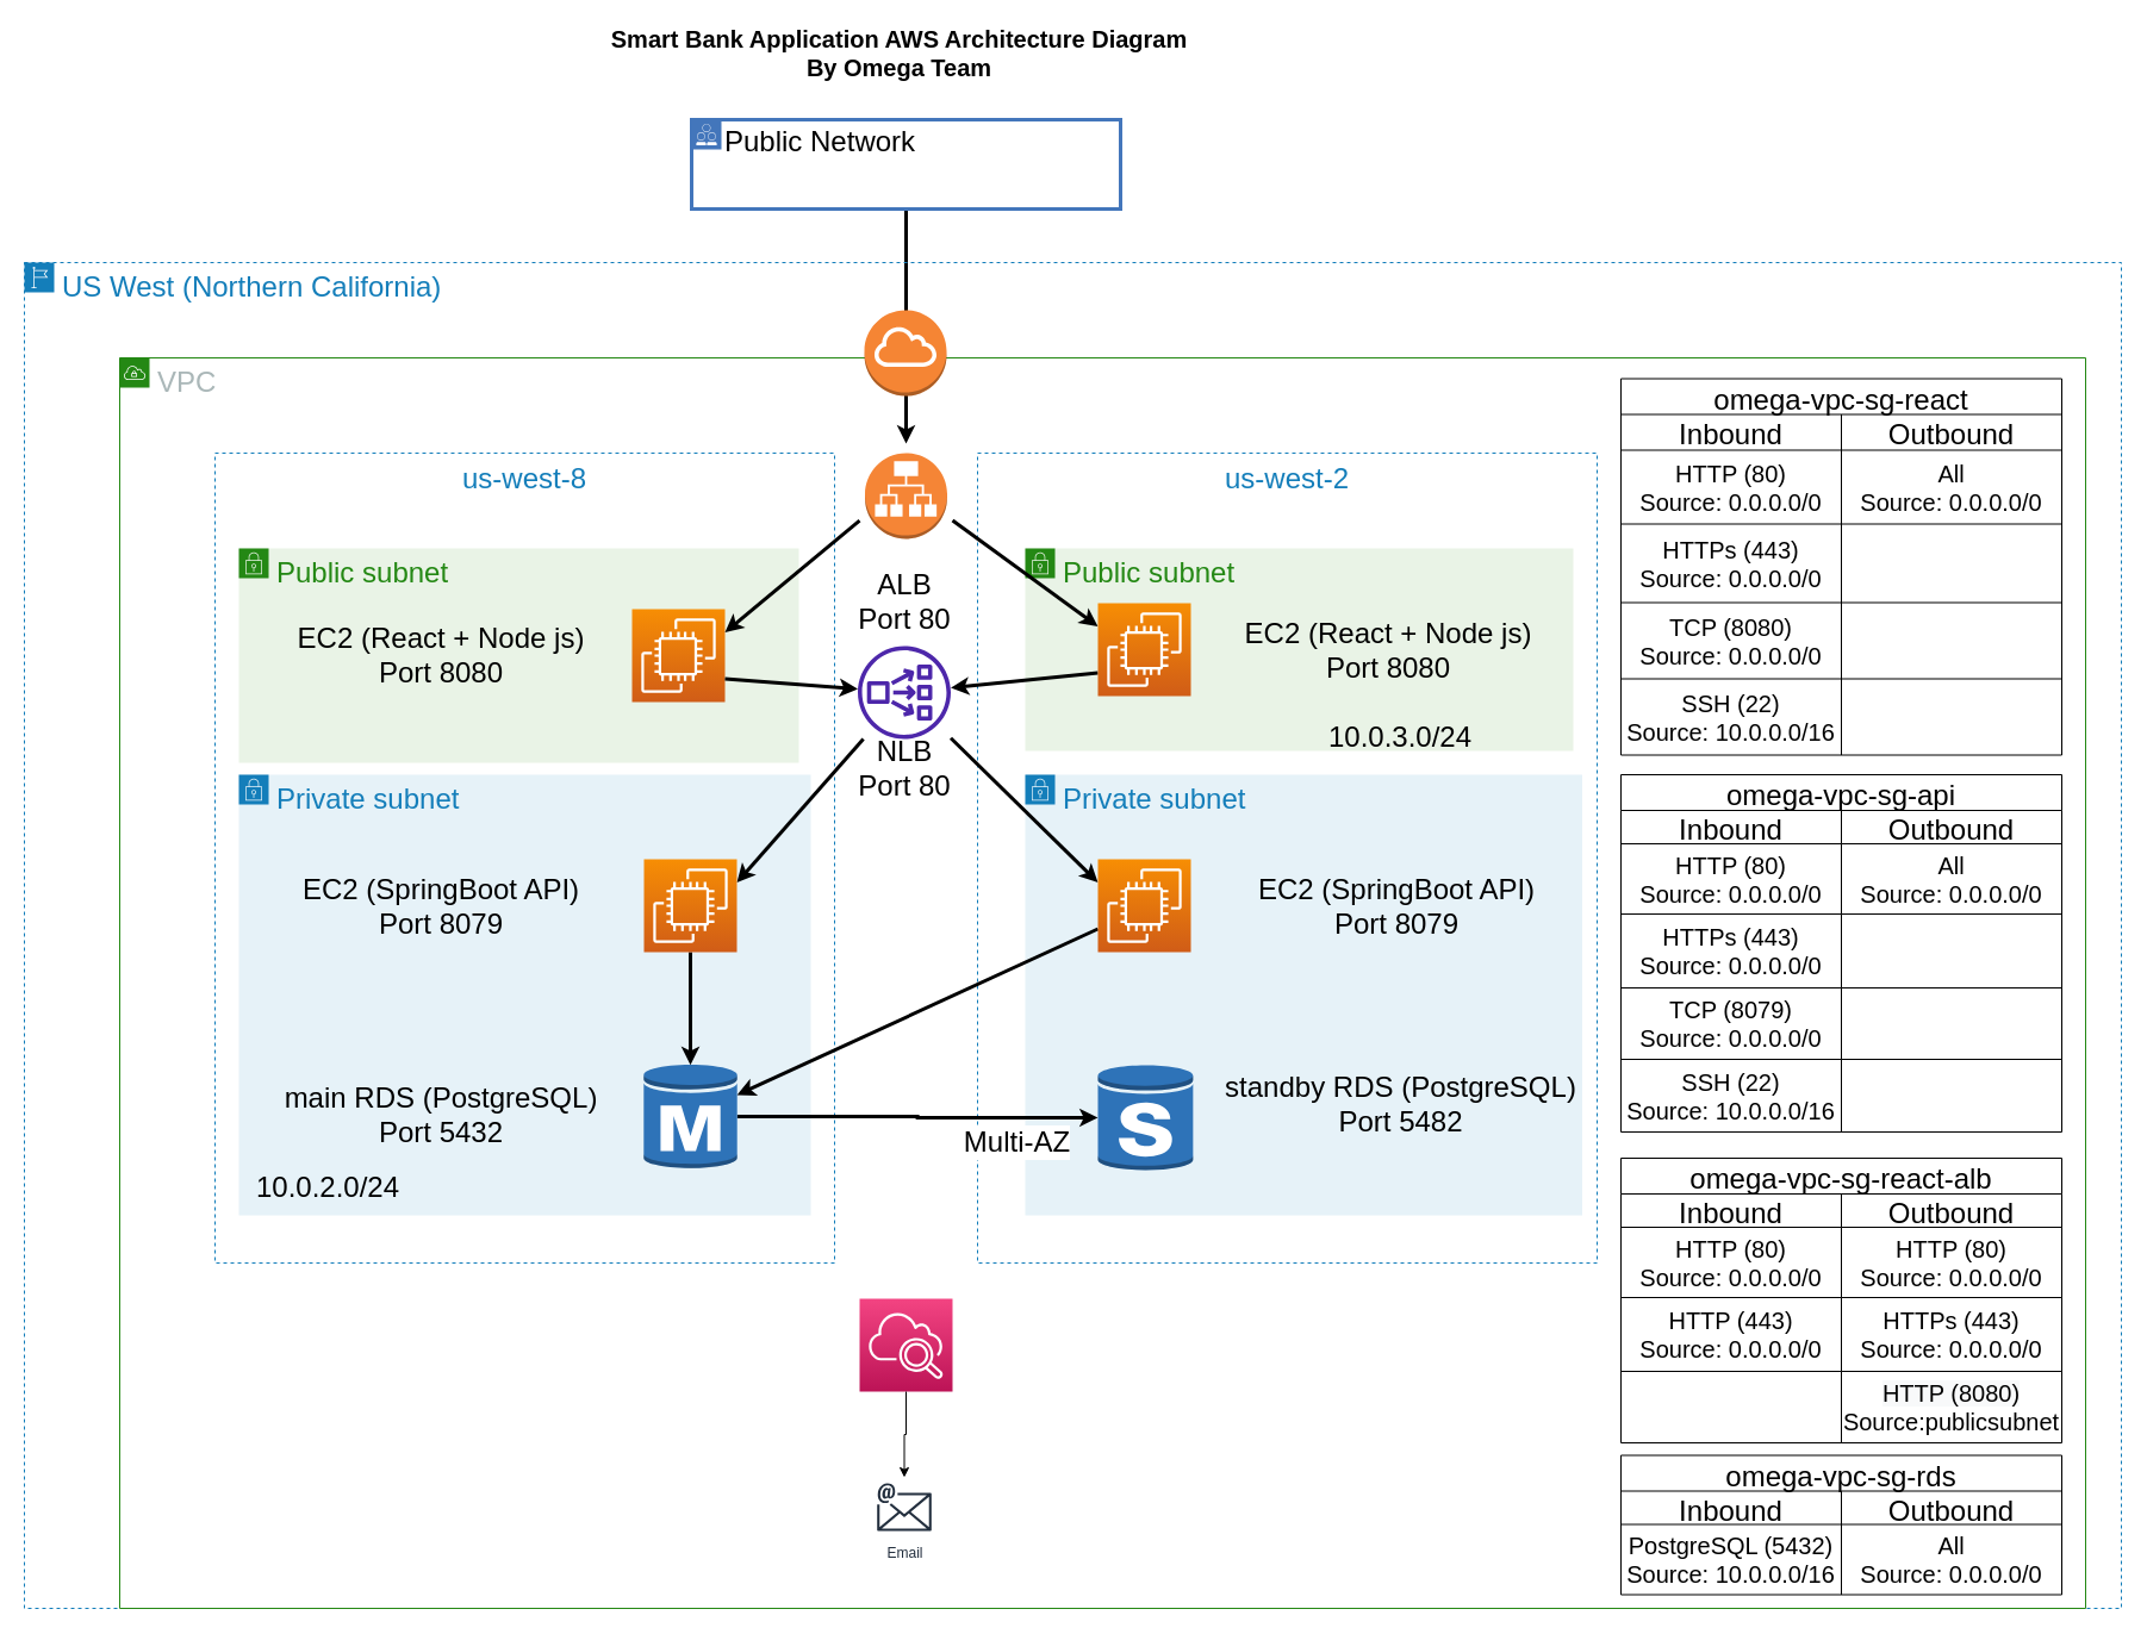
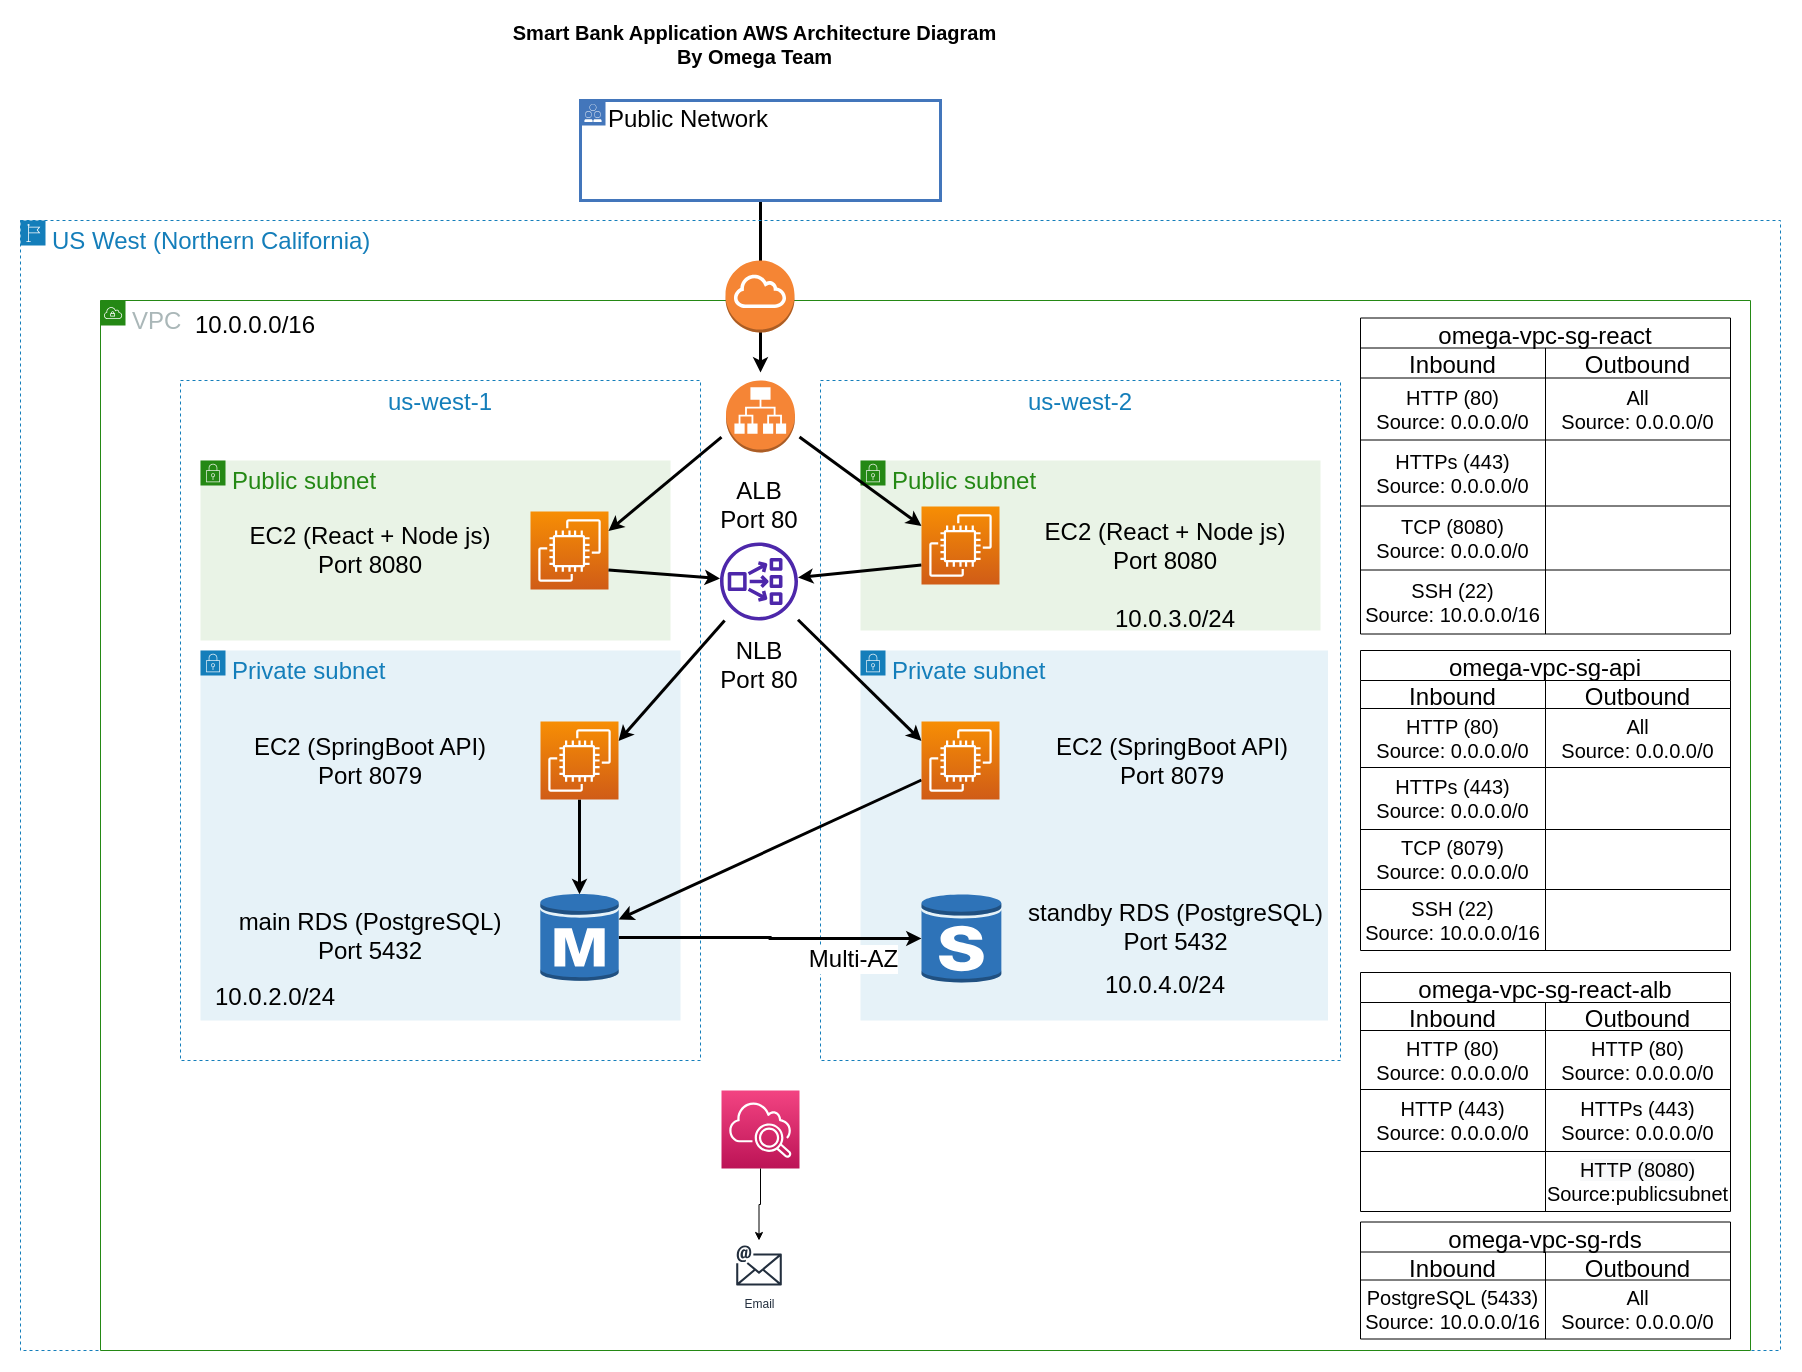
- <mxCell id="99" value="Public Network" style="shape=mxgraph.ibm.box;prType=public;fontStyle=0;verticalAlign=top;align=left;spacingLeft=32;spacingTop=4;fillColor=none;rounded=0;whiteSpace=wrap;html=1;strokeColor=#4376BB;strokeWidth=3;dashed=0;container=1;spacing=-4;collapsible=0;expand=0;recursiveResize=0;fontSize=24;" parent="1" vertex="1"><mxGeometry x="580" y="100" width="360" height="75" as="geometry" /></mxCell>
+ <mxCell id="99" value="Public Network" style="shape=mxgraph.ibm.box;prType=public;fontStyle=0;verticalAlign=top;align=left;spacingLeft=32;spacingTop=4;fillColor=none;rounded=0;whiteSpace=wrap;html=1;strokeColor=#4376BB;strokeWidth=3;dashed=0;container=1;spacing=-4;collapsible=0;expand=0;recursiveResize=0;fontSize=24;" parent="1" vertex="1"><mxGeometry x="580" width="360" height="100" as="geometry" y="100" /></mxCell>
+ <mxCell id="31" value="&lt;font style=&quot;font-size: 24px;&quot;&gt;10.0.0.0/16&lt;/font&gt;" style="text;html=1;strokeColor=none;fillColor=none;align=center;verticalAlign=middle;whiteSpace=wrap;rounded=0;" parent="5" vertex="1"><mxGeometry x="80" y="10" width="150" height="30" as="geometry" /></mxCell>
- <mxCell id="6" value="us-west-8" style="fillColor=none;strokeColor=#147EBA;dashed=1;verticalAlign=top;fontStyle=0;fontColor=#147EBA;fontSize=24;" parent="5" vertex="1"><mxGeometry x="80" y="80" width="520" height="680" as="geometry" /></mxCell>
+ <mxCell id="6" value="us-west-1" style="fillColor=none;strokeColor=#147EBA;dashed=1;verticalAlign=top;fontStyle=0;fontColor=#147EBA;fontSize=24;" parent="5" vertex="1"><mxGeometry x="80" y="80" width="520" height="680" as="geometry" /></mxCell>
- <mxCell id="27" value="NLB&lt;br&gt;Port 80" style="text;html=1;strokeColor=none;fillColor=none;align=center;verticalAlign=middle;whiteSpace=wrap;rounded=0;fontSize=24;" parent="5" vertex="1"><mxGeometry x="608.5" y="330" width="100" height="30" as="geometry" /></mxCell>
+ <mxCell id="27" value="NLB&lt;br&gt;Port 80" style="text;html=1;strokeColor=none;fillColor=none;align=center;verticalAlign=middle;whiteSpace=wrap;rounded=0;fontSize=24;" parent="5" vertex="1"><mxGeometry x="608.5" y="350" width="100" height="30" as="geometry" /></mxCell>
- <mxCell id="15" value="standby RDS (PostgreSQL)&lt;br&gt;Port 5482" style="text;html=1;strokeColor=none;fillColor=none;align=center;verticalAlign=middle;whiteSpace=wrap;rounded=0;fontSize=24;" parent="13" vertex="1"><mxGeometry x="162.5" y="236.5" width="305" height="80" as="geometry" /></mxCell>
+ <mxCell id="15" value="standby RDS (PostgreSQL)&lt;br&gt;Port 5432" style="text;html=1;strokeColor=none;fillColor=none;align=center;verticalAlign=middle;whiteSpace=wrap;rounded=0;fontSize=24;" parent="13" vertex="1"><mxGeometry x="162.5" y="236.5" width="305" height="80" as="geometry" /></mxCell>
+ <mxCell id="14" value="&lt;font style=&quot;font-size: 24px;&quot;&gt;10.0.4.0/24&lt;/font&gt;" style="text;html=1;strokeColor=none;fillColor=none;align=center;verticalAlign=middle;whiteSpace=wrap;rounded=0;" parent="13" vertex="1"><mxGeometry x="230" y="320" width="150" height="30" as="geometry" /></mxCell>
- <mxCell id="90" value="&lt;font style=&quot;font-size: 20px;&quot;&gt;PostgreSQL (5432)&lt;br style=&quot;font-size: 20px;&quot;&gt;Source: 10.0.0.0/16&lt;/font&gt;" style="shape=partialRectangle;html=1;whiteSpace=wrap;connectable=0;overflow=hidden;fillColor=none;top=0;left=0;bottom=0;right=0;pointerEvents=1;fontSize=20;" vertex="1" parent="89"><mxGeometry width="185" height="59" as="geometry"><mxRectangle width="185" height="59" as="alternateBounds" /></mxGeometry></mxCell>
+ <mxCell id="90" value="&lt;font style=&quot;font-size: 20px;&quot;&gt;PostgreSQL (5433)&lt;br style=&quot;font-size: 20px;&quot;&gt;Source: 10.0.0.0/16&lt;/font&gt;" style="shape=partialRectangle;html=1;whiteSpace=wrap;connectable=0;overflow=hidden;fillColor=none;top=0;left=0;bottom=0;right=0;pointerEvents=1;fontSize=20;" vertex="1" parent="89"><mxGeometry width="185" height="59" as="geometry"><mxRectangle width="185" height="59" as="alternateBounds" /></mxGeometry></mxCell>
